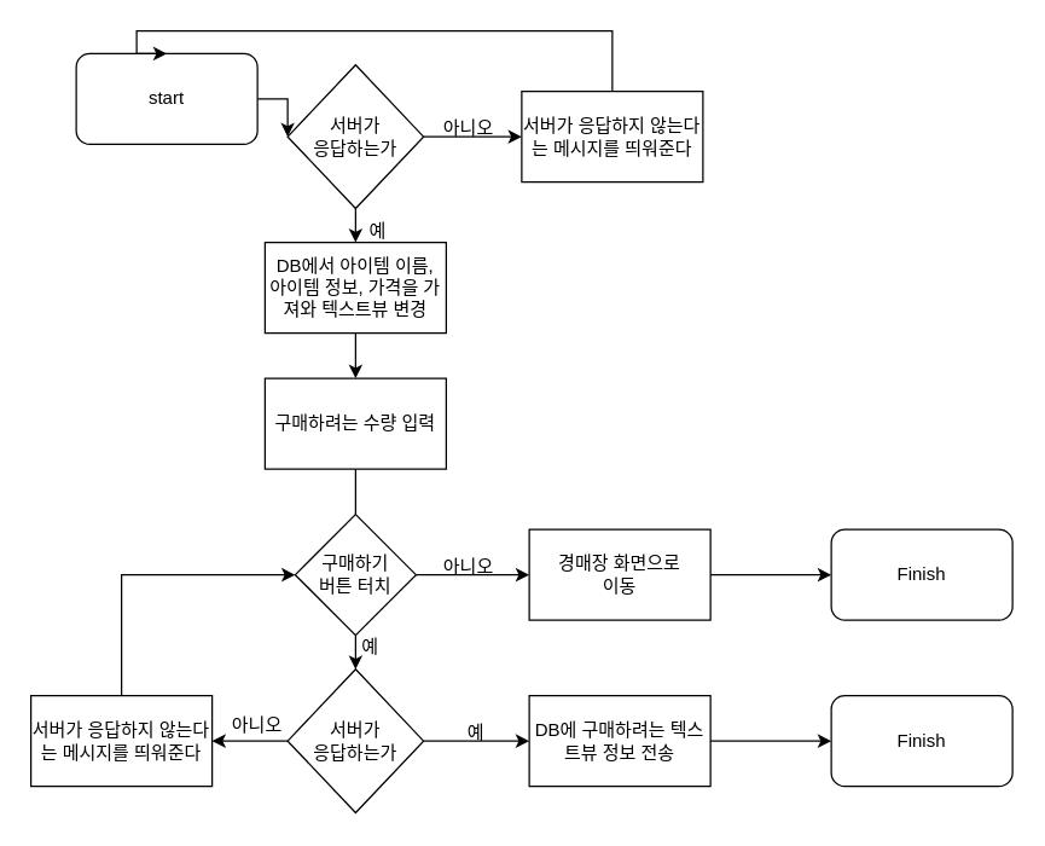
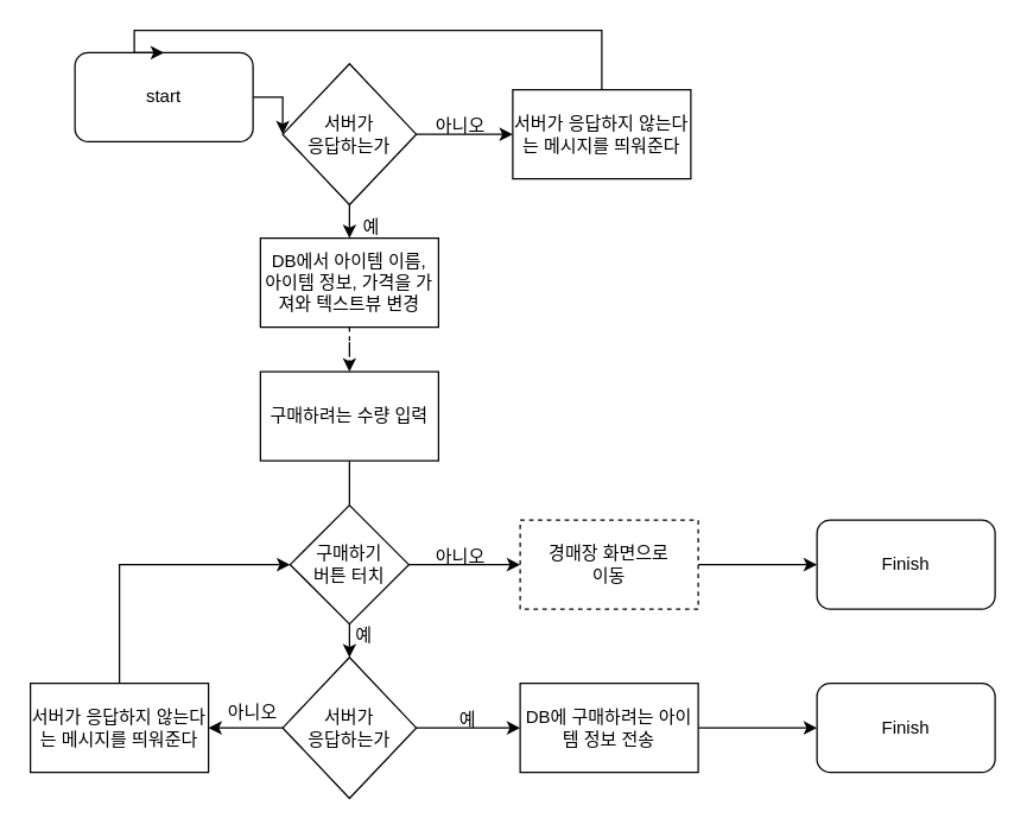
- <mxCell id="7" value="" style="edgeStyle=orthogonalEdgeStyle;rounded=0;orthogonalLoop=1;jettySize=auto;html=1;" edge="1" parent="1" source="8" target="32"><mxGeometry relative="1" as="geometry" /></mxCell>
+ <mxCell id="7" value="" style="edgeStyle=orthogonalEdgeStyle;rounded=0;orthogonalLoop=1;jettySize=auto;html=1;dashed=1;" edge="1" parent="1" source="8" target="32"><mxGeometry relative="1" as="geometry" /></mxCell>
- <mxCell id="18" value="경매장 화면으로 &lt;br&gt;이동" style="whiteSpace=wrap;html=1;" vertex="1" parent="1"><mxGeometry x="350" y="350" width="120" height="60" as="geometry" /></mxCell>
+ <mxCell id="18" value="경매장 화면으로 &lt;br&gt;이동" style="whiteSpace=wrap;html=1;dashed=1;" vertex="1" parent="1"><mxGeometry x="350" y="350" width="120" height="60" as="geometry" /></mxCell>
- <mxCell id="16" value="DB에 구매하려는 텍스트뷰 정보 전송" style="whiteSpace=wrap;html=1;" vertex="1" parent="1"><mxGeometry x="350" y="460" width="120" height="60" as="geometry" /></mxCell>
+ <mxCell id="16" value="DB에 구매하려는 아이템 정보 전송" style="whiteSpace=wrap;html=1;" vertex="1" parent="1"><mxGeometry x="350" y="460" width="120" height="60" as="geometry" /></mxCell>
